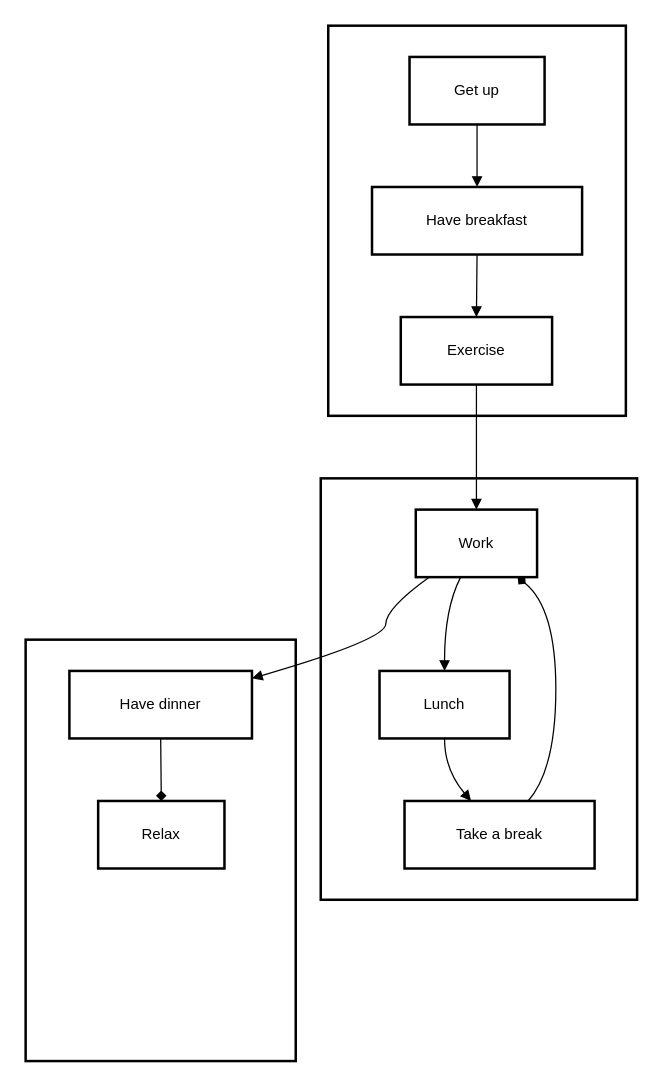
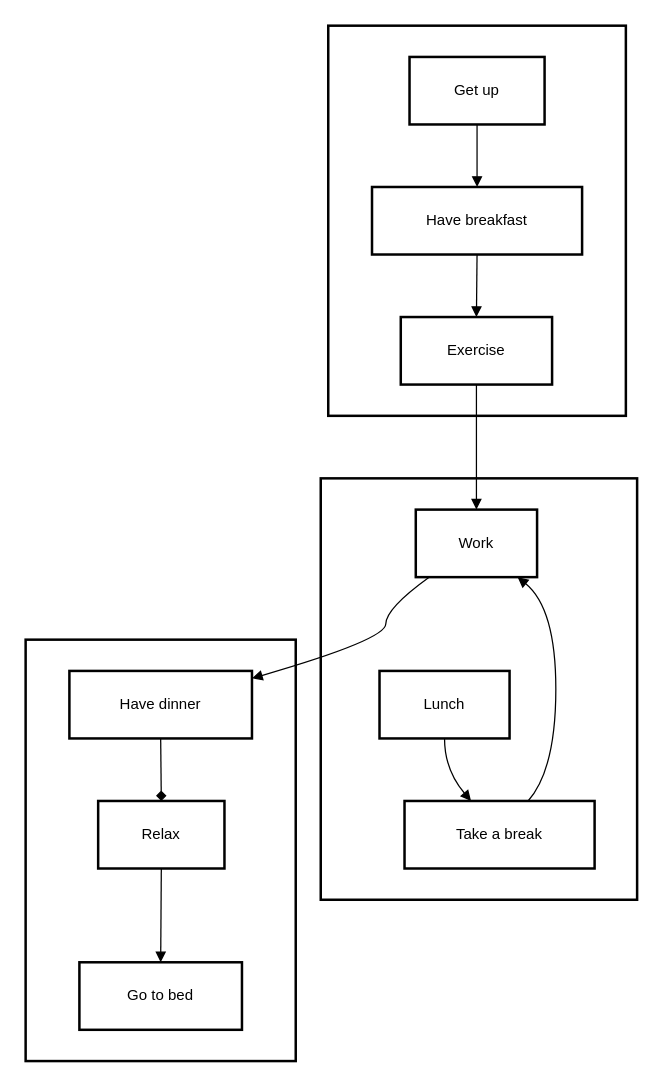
- <mxCell id="19" value="" style="curved=1;startArrow=none;endArrow=diamond;exitX=0.65;exitY=0;entryX=0.84;entryY=1;" edge="1" parent="1" source="10" target="8"><mxGeometry relative="1" as="geometry"><Array as="points"><mxPoint x="444" y="615" /><mxPoint x="444" y="486" /></Array></mxGeometry></mxCell>
+ <mxCell id="19" value="" style="curved=1;startArrow=none;endArrow=block;exitX=0.65;exitY=0;entryX=0.84;entryY=1;" edge="1" parent="1" source="10" target="8"><mxGeometry relative="1" as="geometry"><Array as="points"><mxPoint x="444" y="615" /><mxPoint x="444" y="486" /></Array></mxGeometry></mxCell>
- <mxCell id="17" value="" style="curved=1;startArrow=none;endArrow=block;exitX=0.37;exitY=1;entryX=0.5;entryY=0;" edge="1" parent="1" source="8" target="9"><mxGeometry relative="1" as="geometry"><Array as="points"><mxPoint x="355" y="486" /></Array></mxGeometry></mxCell>
+ <mxCell id="22" value="" style="curved=1;startArrow=none;endArrow=block;exitX=0.5;exitY=1;entryX=0.5;entryY=0;" edge="1" parent="1" source="12" target="13"><mxGeometry relative="1" as="geometry"><Array as="points" /></mxGeometry></mxCell>
+ <mxCell id="13" value="Go to bed" style="whiteSpace=wrap;strokeWidth=2;" vertex="1" parent="1"><mxGeometry x="63" y="769" width="130" height="54" as="geometry" /></mxCell>
